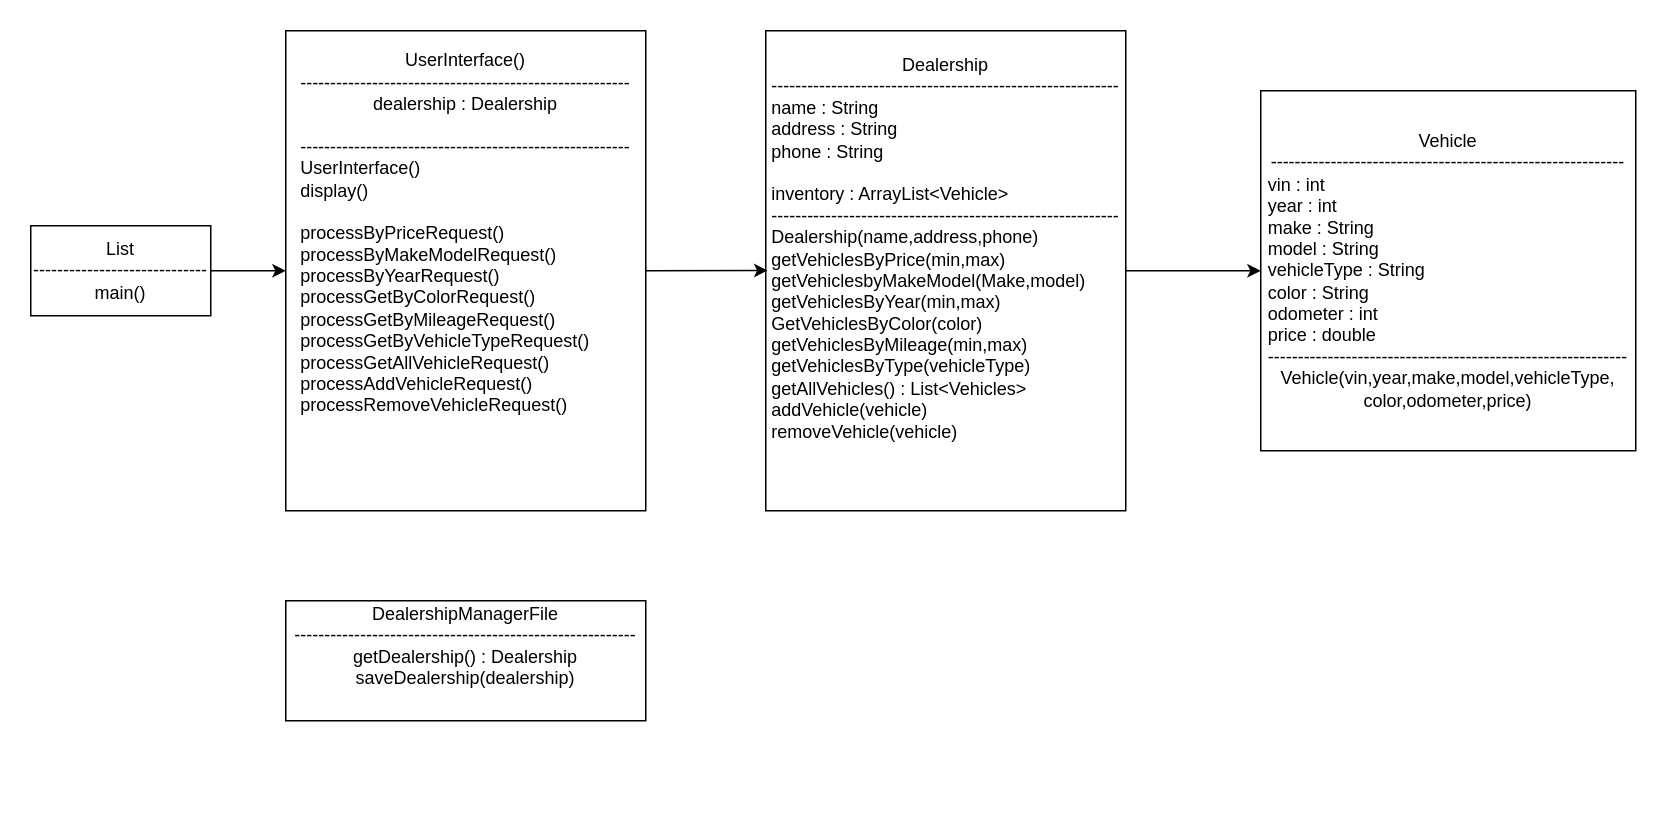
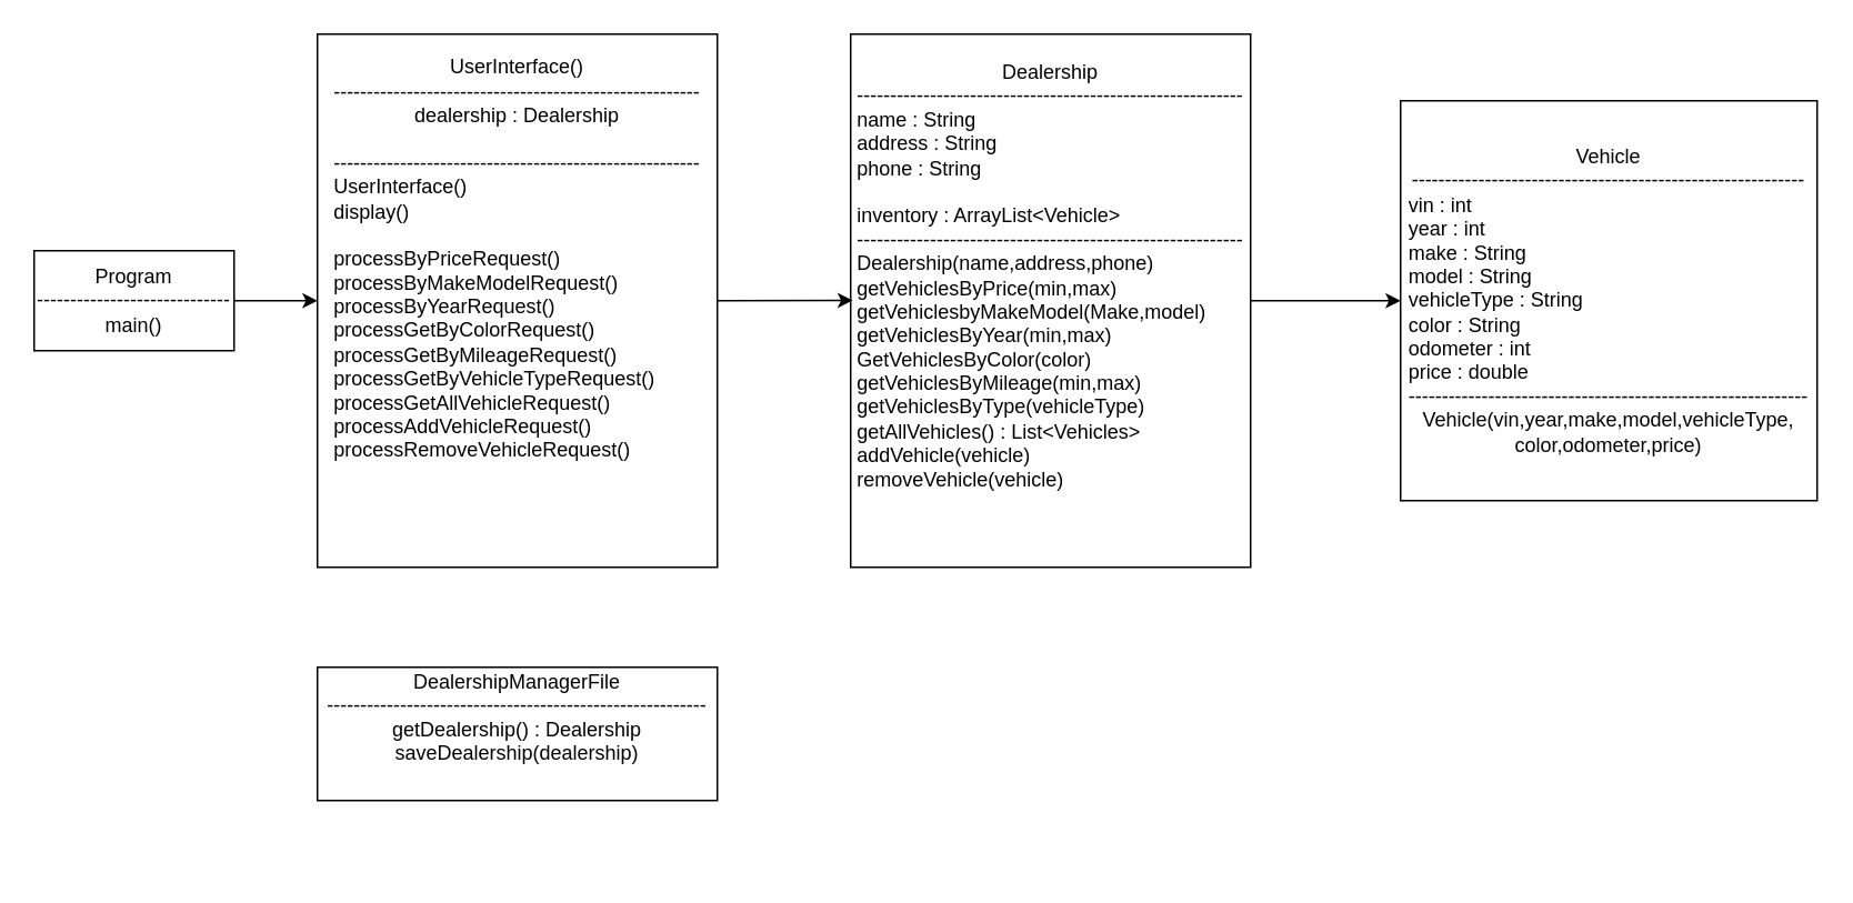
- <mxCell id="13" value="List&lt;div&gt;-----------------------------&lt;/div&gt;&lt;div&gt;main()&lt;/div&gt;" style="text;html=1;align=center;verticalAlign=middle;whiteSpace=wrap;rounded=0;" vertex="1" parent="1"><mxGeometry x="20" y="150" width="120" height="60" as="geometry" /></mxCell>
+ <mxCell id="13" value="Program&lt;div&gt;-----------------------------&lt;/div&gt;&lt;div&gt;main()&lt;/div&gt;" style="text;html=1;align=center;verticalAlign=middle;whiteSpace=wrap;rounded=0;" vertex="1" parent="1"><mxGeometry x="20" y="150" width="120" height="60" as="geometry" /></mxCell>
